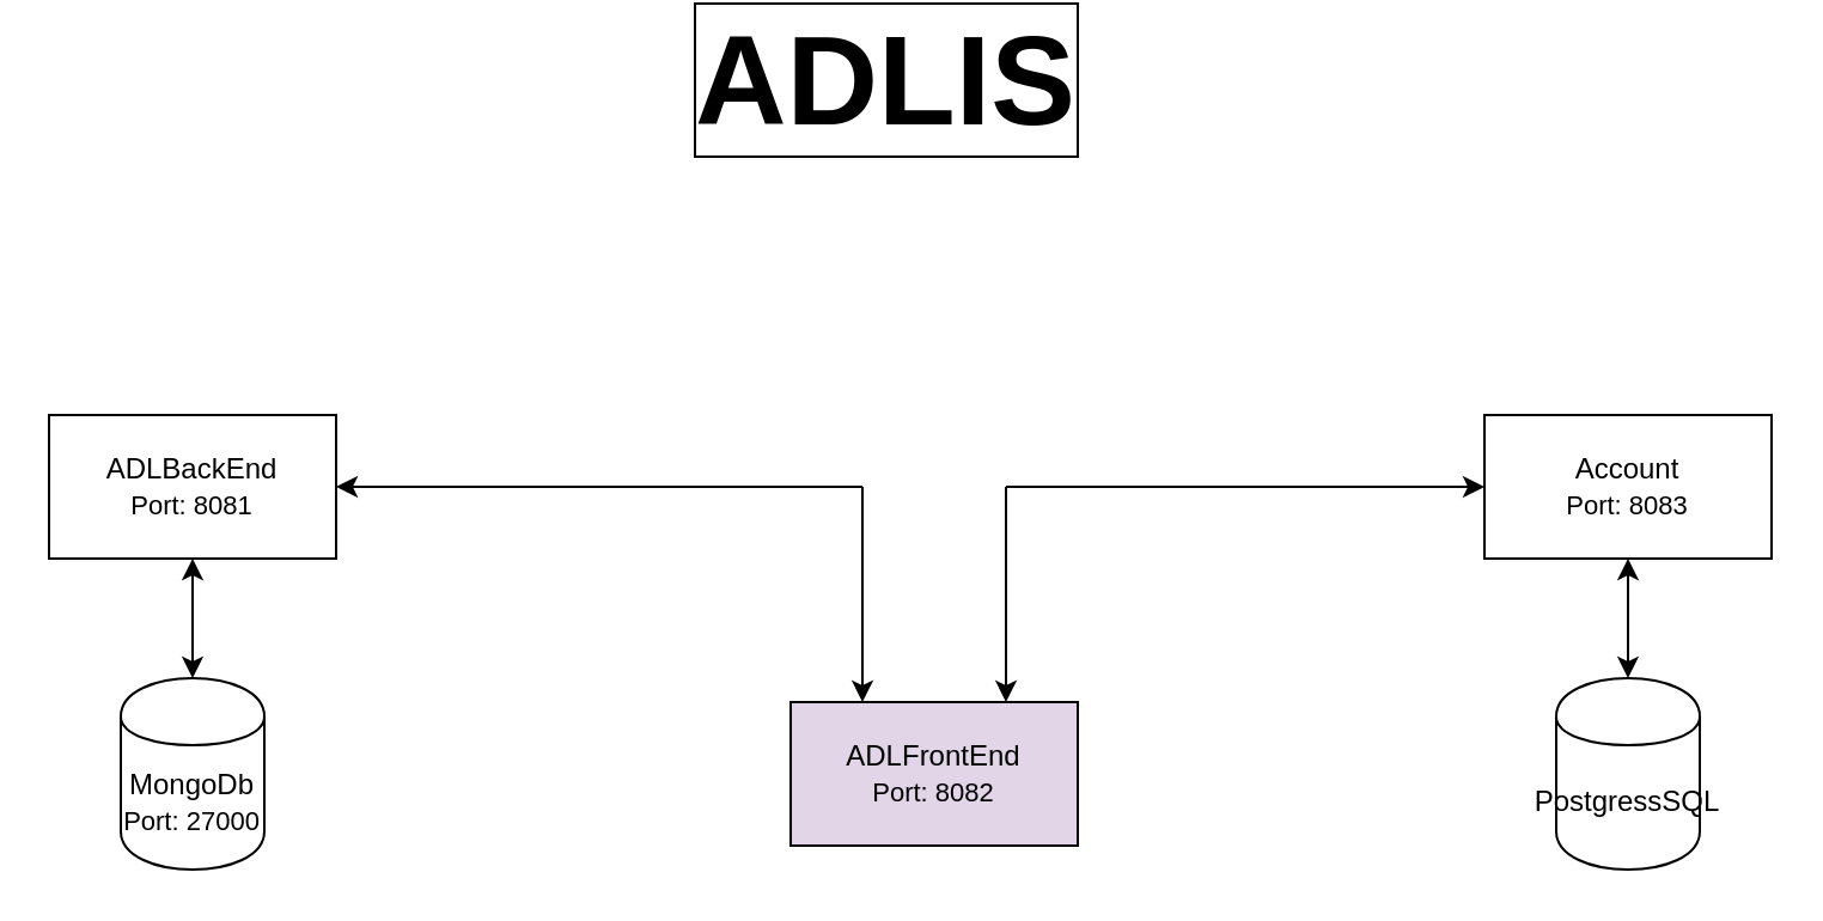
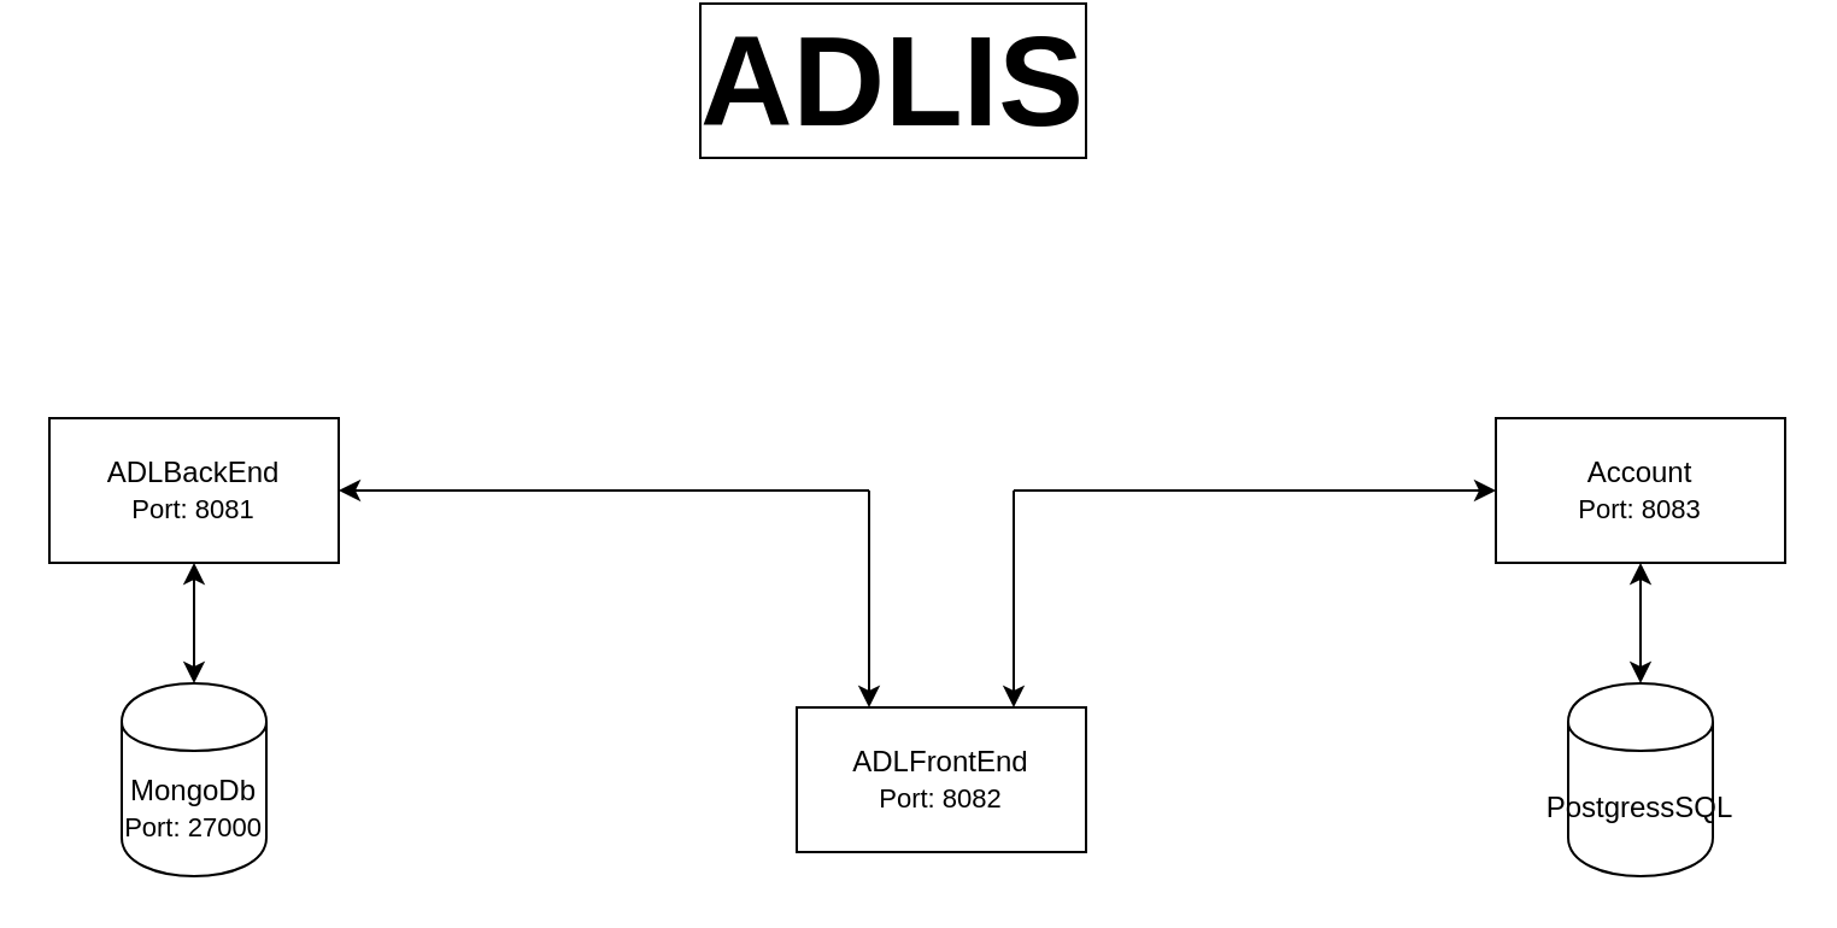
- <mxCell id="3" value="ADLFrontEnd&lt;br&gt;&lt;font style=&quot;font-size: 11px&quot;&gt;Port: 8082&lt;/font&gt;" style="rounded=0;whiteSpace=wrap;html=1;fillColor=#e1d5e7;" vertex="1" parent="1"><mxGeometry x="330" y="290" width="120" height="60" as="geometry" /></mxCell>
+ <mxCell id="3" value="ADLFrontEnd&lt;br&gt;&lt;font style=&quot;font-size: 11px&quot;&gt;Port: 8082&lt;/font&gt;" style="rounded=0;whiteSpace=wrap;html=1;" vertex="1" parent="1"><mxGeometry x="330" y="290" width="120" height="60" as="geometry" /></mxCell>
